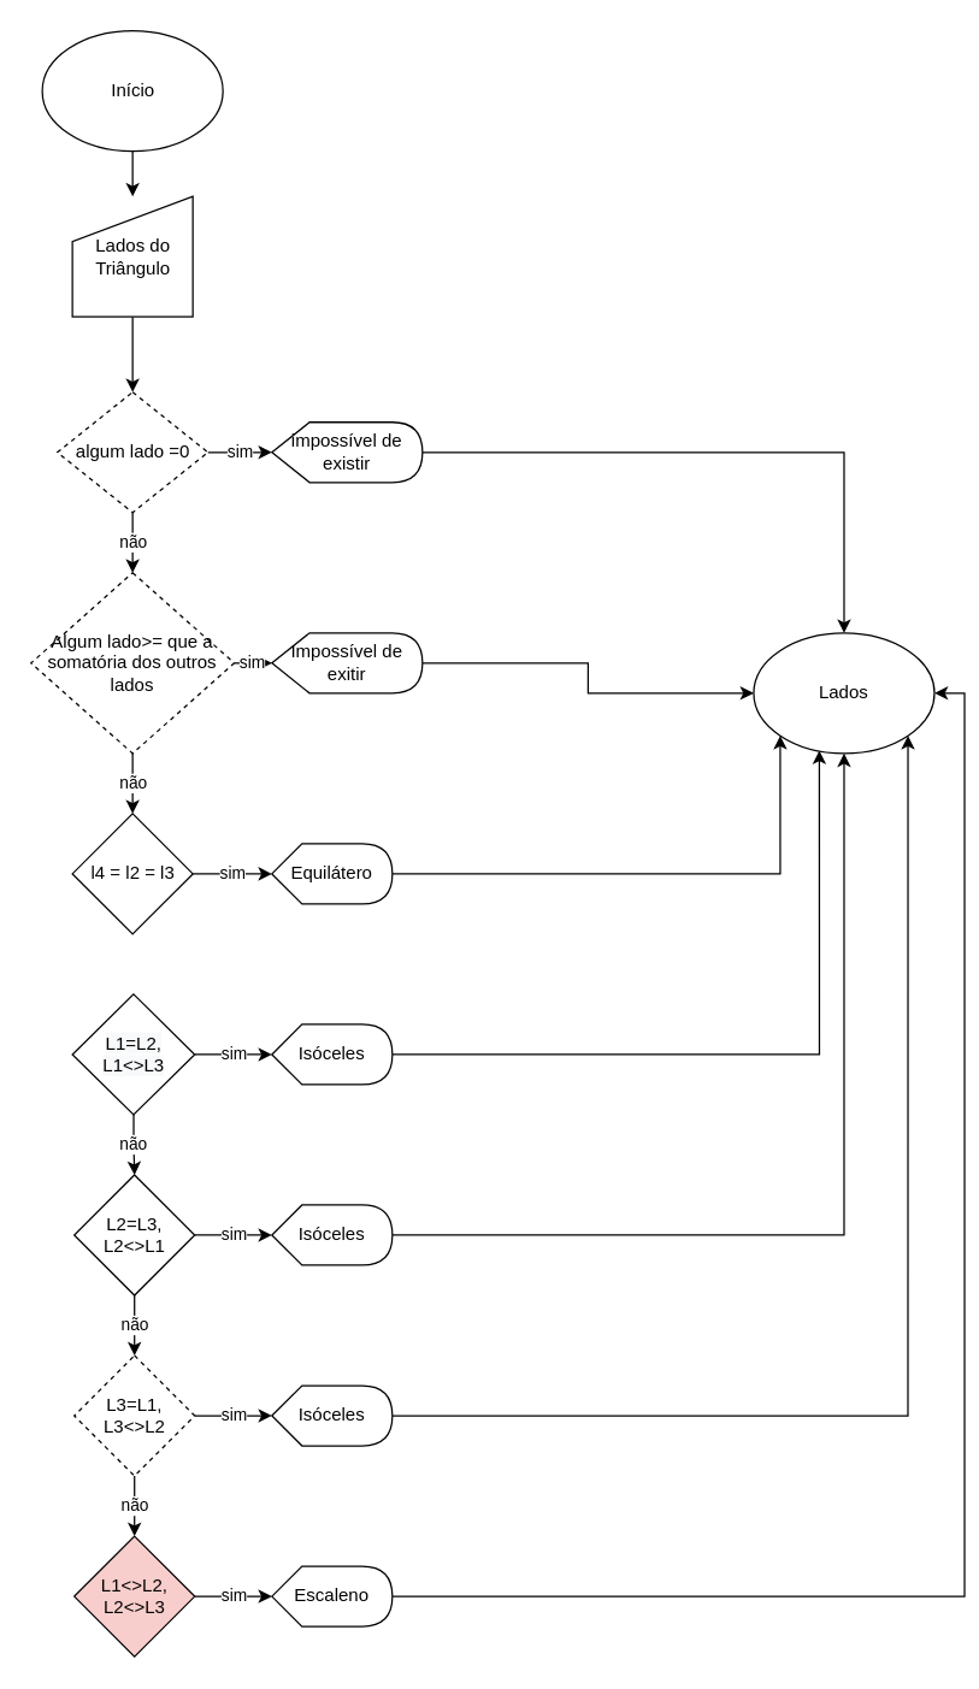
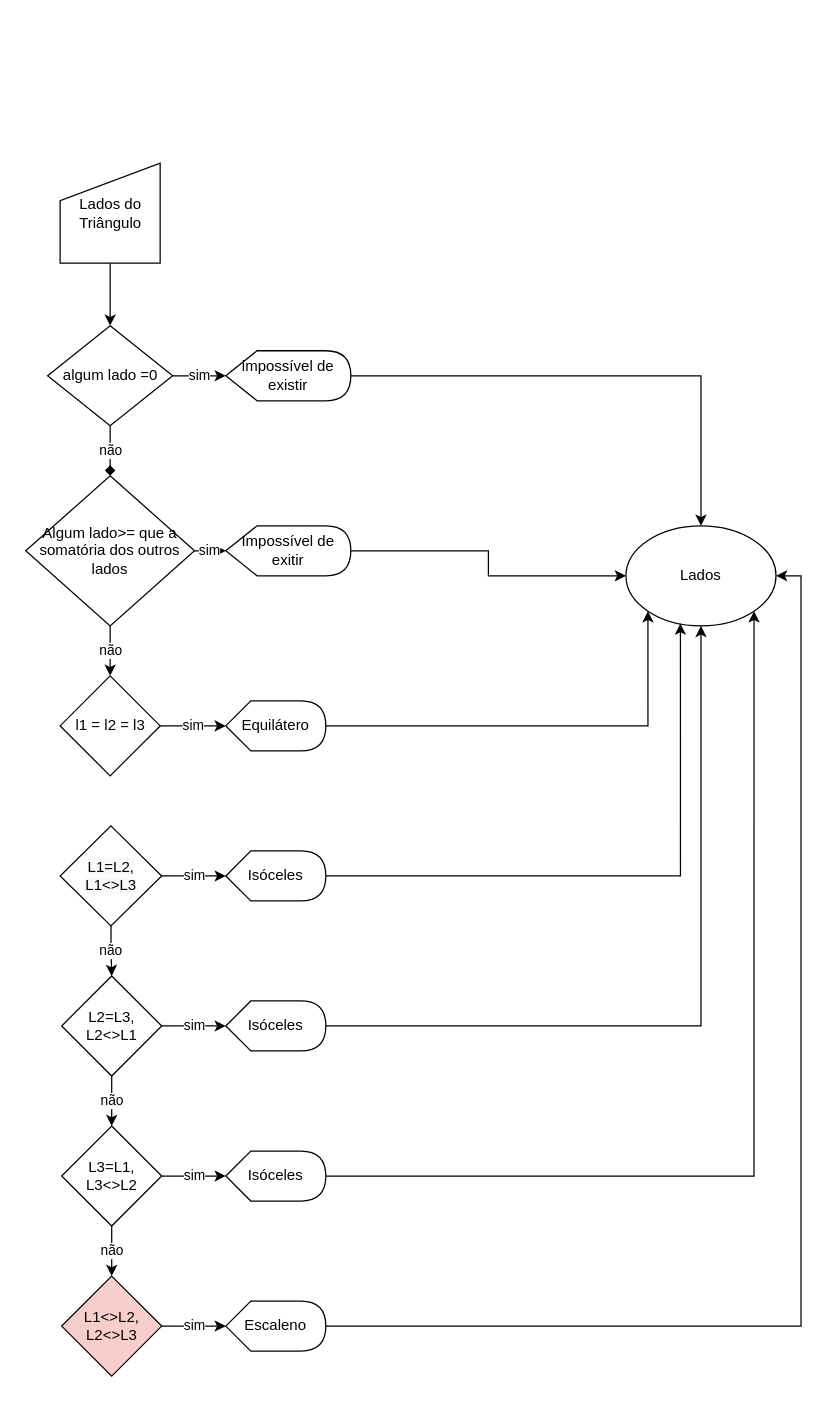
- <mxCell id="3" value="Início" style="ellipse;whiteSpace=wrap;html=1;" vertex="1" parent="1"><mxGeometry x="27.5" width="120" height="80" as="geometry" y="20" /></mxCell>
- <mxCell id="2" value="" style="edgeStyle=orthogonalEdgeStyle;rounded=0;orthogonalLoop=1;jettySize=auto;html=1;" edge="1" parent="1" source="3" target="5"><mxGeometry relative="1" as="geometry" /></mxCell>
- <mxCell id="11" value="algum lado =0" style="rhombus;whiteSpace=wrap;html=1;dashed=1;" vertex="1" parent="1"><mxGeometry x="37.5" y="260" width="100" height="80" as="geometry" /></mxCell>
+ <mxCell id="11" value="algum lado =0" style="rhombus;whiteSpace=wrap;html=1;" vertex="1" parent="1"><mxGeometry x="37.5" y="260" width="100" height="80" as="geometry" /></mxCell>
- <mxCell id="9" value="não" style="edgeStyle=orthogonalEdgeStyle;rounded=0;orthogonalLoop=1;jettySize=auto;html=1;" edge="1" parent="1" source="11" target="8"><mxGeometry relative="1" as="geometry" /></mxCell>
+ <mxCell id="9" value="não" style="edgeStyle=orthogonalEdgeStyle;rounded=0;orthogonalLoop=1;jettySize=auto;html=1;endArrow=diamond;" edge="1" parent="1" source="11" target="8"><mxGeometry relative="1" as="geometry" /></mxCell>
- <mxCell id="8" value="Algum lado&amp;gt;= que a somatória dos outros lados" style="rhombus;whiteSpace=wrap;html=1;dashed=1;" vertex="1" parent="1"><mxGeometry x="20" y="380" width="135" height="120" as="geometry" /></mxCell>
+ <mxCell id="8" value="Algum lado&amp;gt;= que a somatória dos outros lados" style="rhombus;whiteSpace=wrap;html=1;" vertex="1" parent="1"><mxGeometry x="20" y="380" width="135" height="120" as="geometry" /></mxCell>
- <mxCell id="19" value="l4 = l2 = l3" style="rhombus;whiteSpace=wrap;html=1;" vertex="1" parent="1"><mxGeometry x="47.5" y="540" width="80" height="80" as="geometry" /></mxCell>
+ <mxCell id="19" value="l1 = l2 = l3" style="rhombus;whiteSpace=wrap;html=1;" vertex="1" parent="1"><mxGeometry x="47.5" y="540" width="80" height="80" as="geometry" /></mxCell>
- <mxCell id="14" value="L3=L1, L3&amp;lt;&amp;gt;L2" style="rhombus;whiteSpace=wrap;html=1;dashed=1;" vertex="1" parent="1"><mxGeometry x="48.75" y="900" width="80" height="80" as="geometry" /></mxCell>
+ <mxCell id="14" value="L3=L1, L3&amp;lt;&amp;gt;L2" style="rhombus;whiteSpace=wrap;html=1;" vertex="1" parent="1"><mxGeometry x="48.75" y="900" width="80" height="80" as="geometry" /></mxCell>
